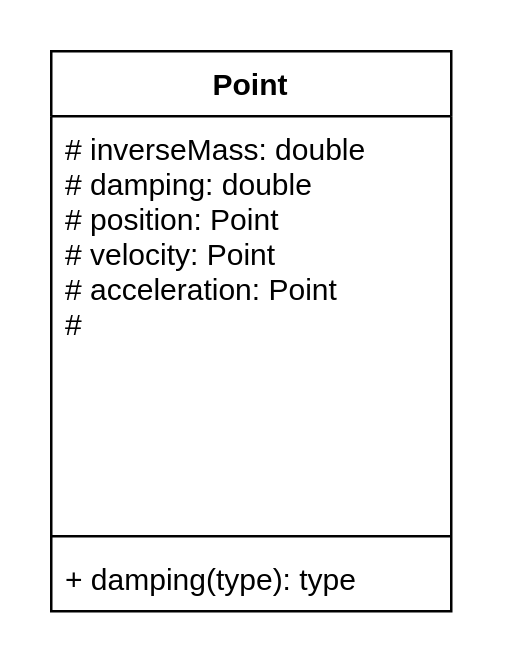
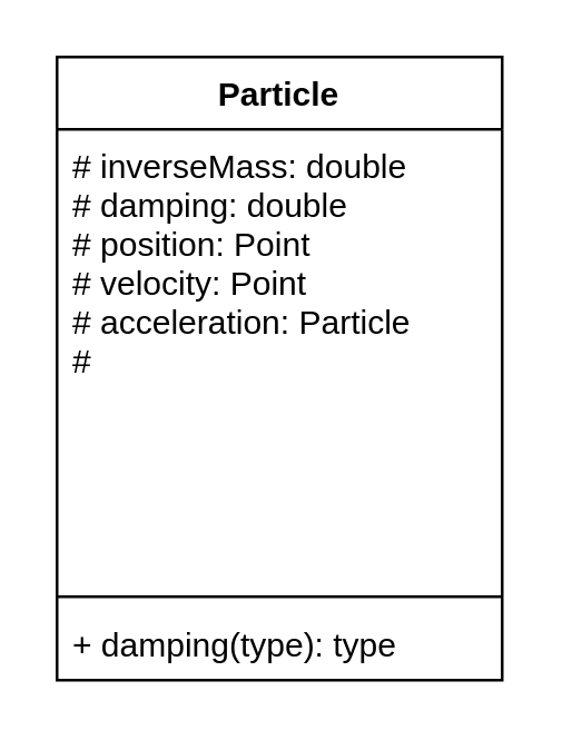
- <mxCell id="2" value="Point" style="swimlane;fontStyle=1;align=center;verticalAlign=top;childLayout=stackLayout;horizontal=1;startSize=26;horizontalStack=0;resizeParent=1;resizeParentMax=0;resizeLast=0;collapsible=1;marginBottom=0;" vertex="1" parent="1"><mxGeometry x="20" y="20" width="160" height="224" as="geometry" /></mxCell>
+ <mxCell id="2" value="Particle" style="swimlane;fontStyle=1;align=center;verticalAlign=top;childLayout=stackLayout;horizontal=1;startSize=26;horizontalStack=0;resizeParent=1;resizeParentMax=0;resizeLast=0;collapsible=1;marginBottom=0;" vertex="1" parent="1"><mxGeometry x="20" y="20" width="160" height="224" as="geometry" /></mxCell>
- <mxCell id="3" value="# inverseMass: double&#10;# damping: double&#10;# position: Point&#10;# velocity: Point&#10;# acceleration: Point&#10;# " style="text;strokeColor=none;fillColor=none;align=left;verticalAlign=top;spacingLeft=4;spacingRight=4;overflow=hidden;rotatable=0;points=[[0,0.5],[1,0.5]];portConstraint=eastwest;" vertex="1" parent="2"><mxGeometry y="26" width="160" height="164" as="geometry" /></mxCell>
+ <mxCell id="3" value="# inverseMass: double&#10;# damping: double&#10;# position: Point&#10;# velocity: Point&#10;# acceleration: Particle&#10;# " style="text;strokeColor=none;fillColor=none;align=left;verticalAlign=top;spacingLeft=4;spacingRight=4;overflow=hidden;rotatable=0;points=[[0,0.5],[1,0.5]];portConstraint=eastwest;" vertex="1" parent="2"><mxGeometry y="26" width="160" height="164" as="geometry" /></mxCell>
